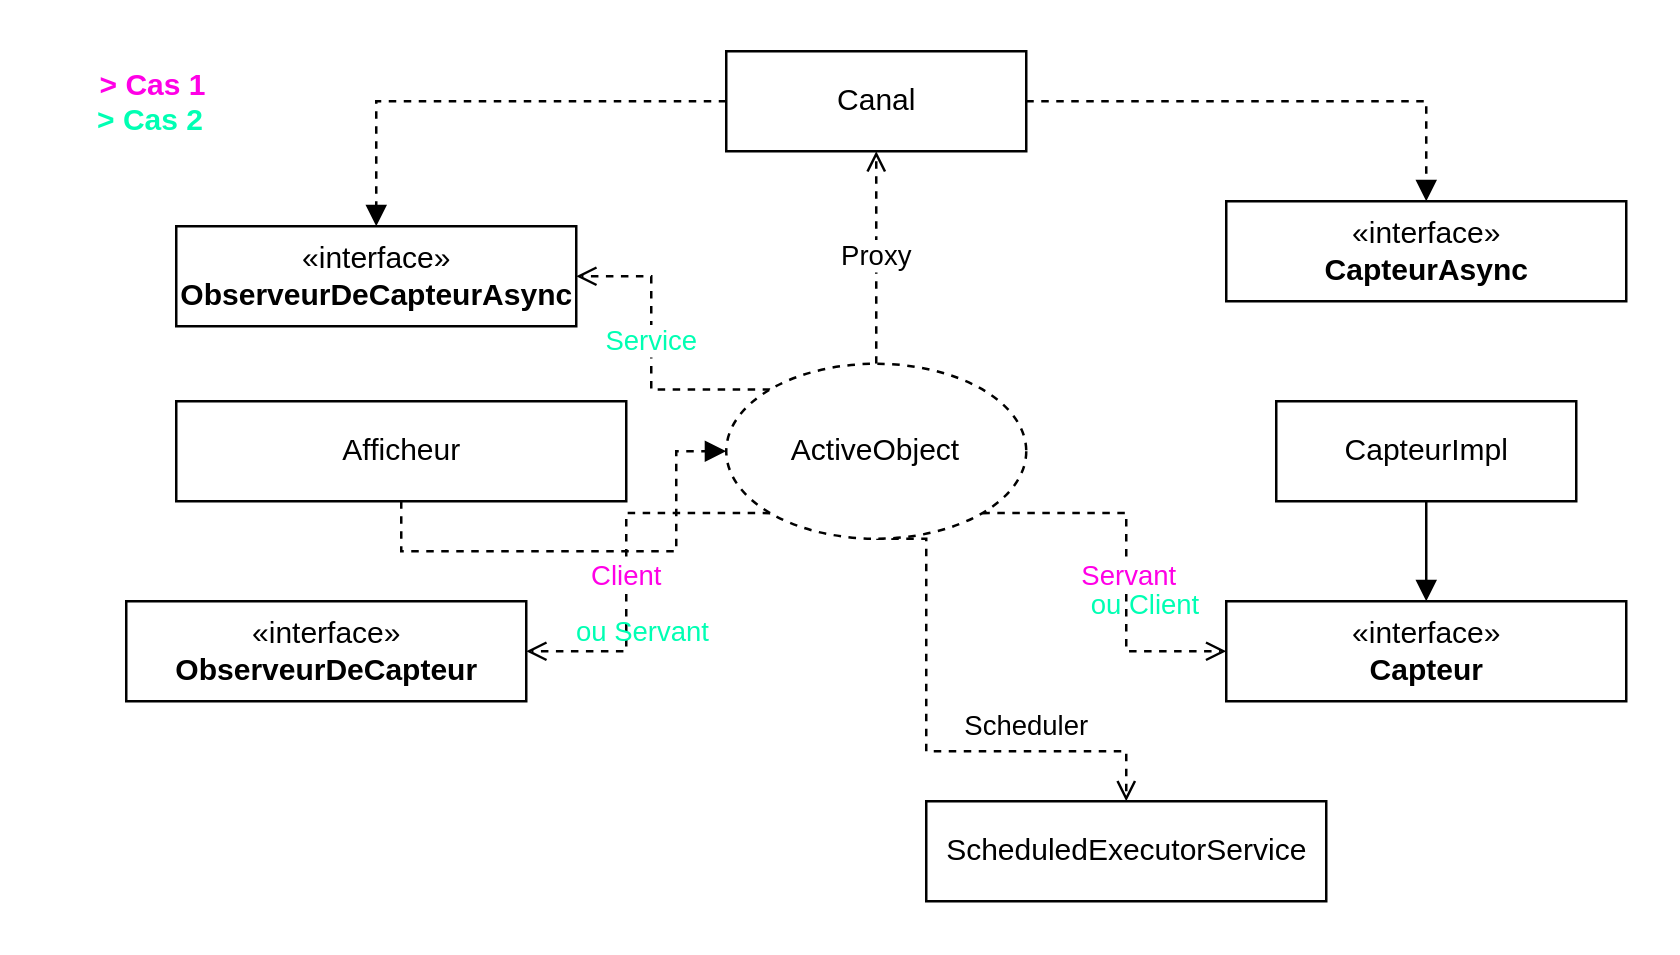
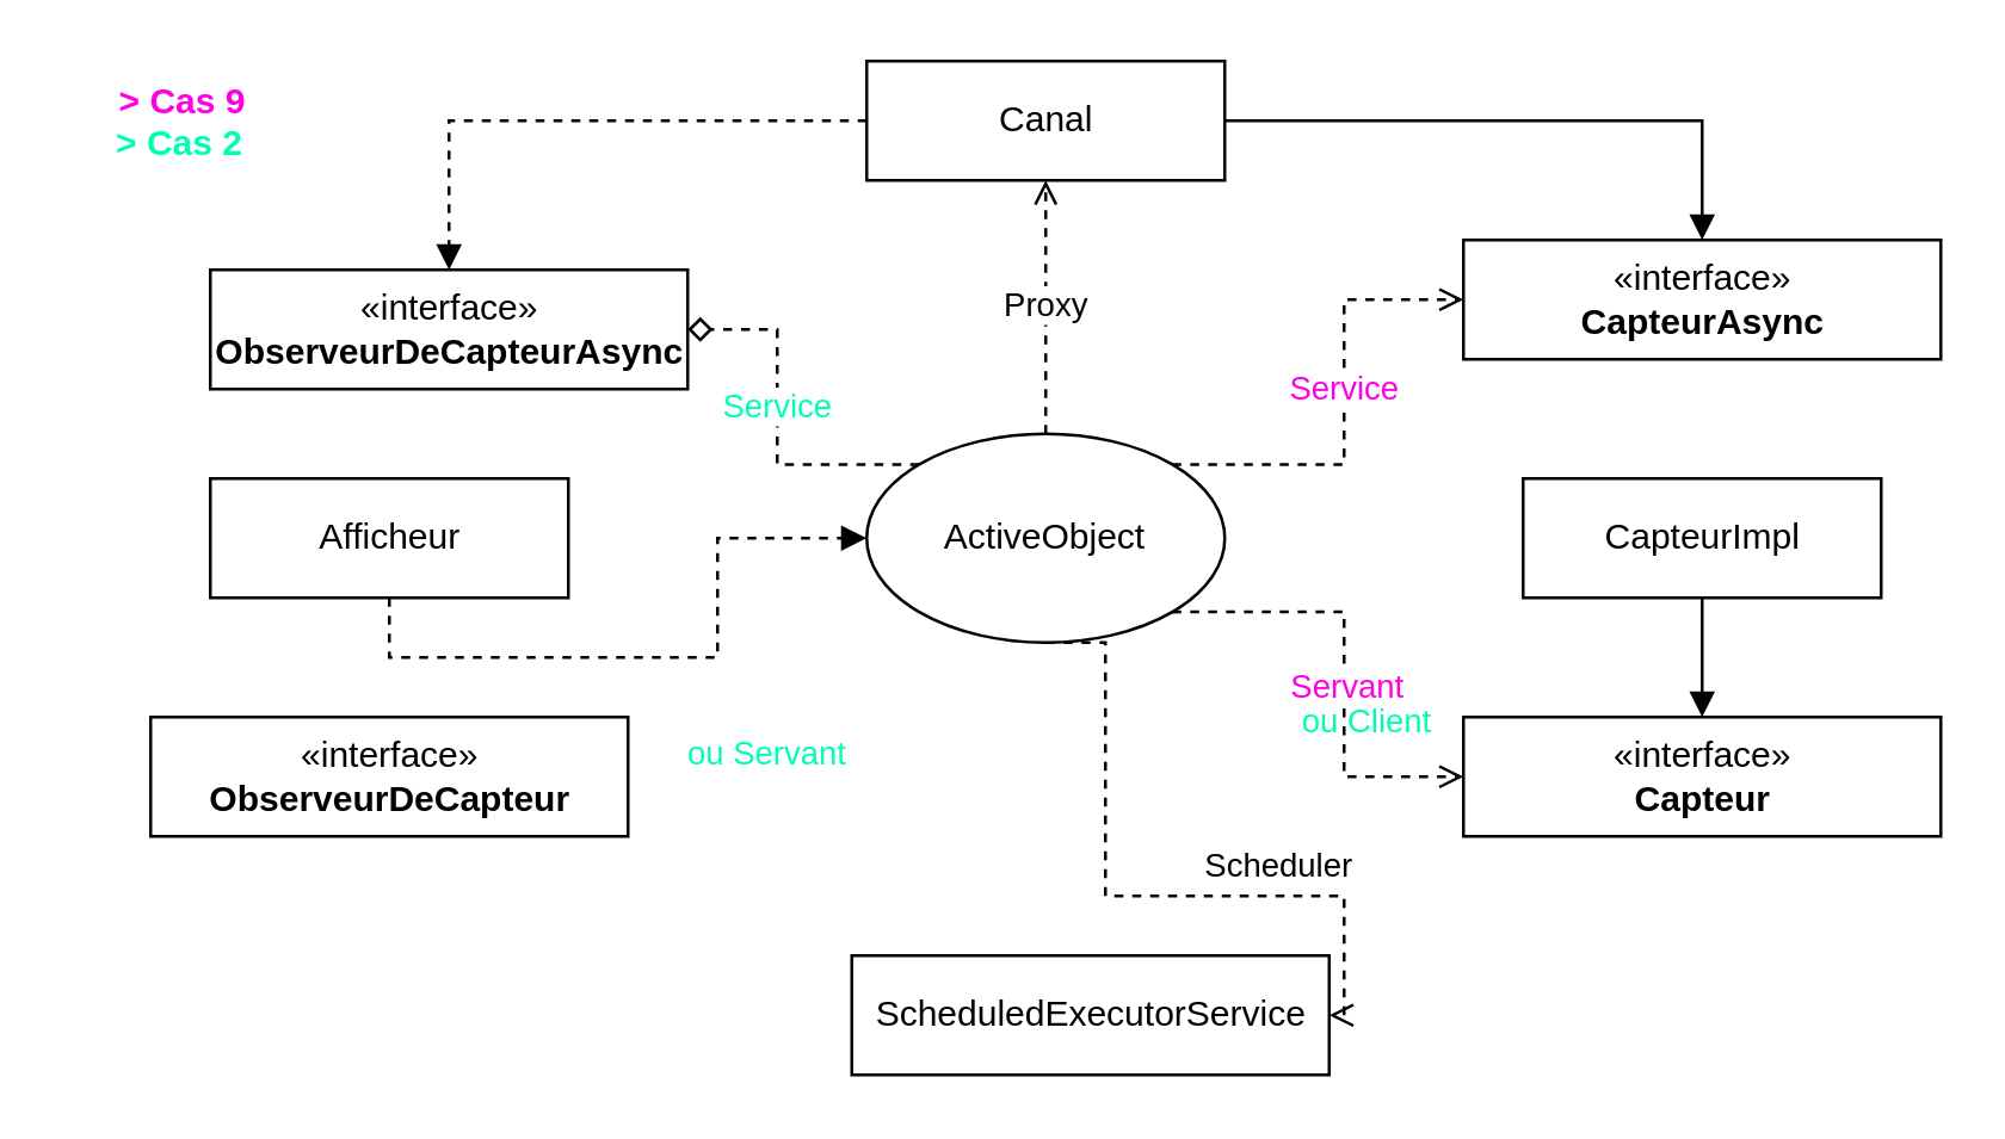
- <mxCell id="21" value="&gt; Cas 1" style="text;align=center;fontStyle=1;verticalAlign=middle;spacingLeft=3;spacingRight=3;strokeColor=none;rotatable=0;points=[[0,0.5],[1,0.5]];portConstraint=eastwest;fontColor=#FF00E6;" vertex="1" parent="1"><mxGeometry x="21" y="20" width="80" height="26" as="geometry" /></mxCell>
+ <mxCell id="21" value="&gt; Cas 9" style="text;align=center;fontStyle=1;verticalAlign=middle;spacingLeft=3;spacingRight=3;strokeColor=none;rotatable=0;points=[[0,0.5],[1,0.5]];portConstraint=eastwest;fontColor=#FF00E6;" vertex="1" parent="1"><mxGeometry x="21" y="20" width="80" height="26" as="geometry" /></mxCell>
- <mxCell id="3" style="edgeStyle=orthogonalEdgeStyle;rounded=0;orthogonalLoop=1;jettySize=auto;html=1;exitX=1;exitY=0.5;exitDx=0;exitDy=0;entryX=0.5;entryY=0;entryDx=0;entryDy=0;dashed=1;endArrow=block;endFill=1;" edge="1" parent="1" source="4" target="10"><mxGeometry relative="1" as="geometry" /></mxCell>
+ <mxCell id="3" style="edgeStyle=orthogonalEdgeStyle;rounded=0;orthogonalLoop=1;jettySize=auto;html=1;exitX=1;exitY=0.5;exitDx=0;exitDy=0;entryX=0.5;entryY=0;entryDx=0;entryDy=0;dashed=0;endArrow=block;endFill=1;" edge="1" parent="1" source="4" target="10"><mxGeometry relative="1" as="geometry" /></mxCell>
- <mxCell id="13" value="&lt;font color=&quot;#00ffb3&quot;&gt;Service&lt;/font&gt;" style="edgeStyle=orthogonalEdgeStyle;rounded=0;orthogonalLoop=1;jettySize=auto;html=1;exitX=0;exitY=0;exitDx=0;exitDy=0;entryX=1;entryY=0.5;entryDx=0;entryDy=0;dashed=1;endArrow=open;endFill=0;" edge="1" parent="1" source="20" target="12"><mxGeometry x="0.084" relative="1" as="geometry"><mxPoint as="offset" /></mxGeometry></mxCell>
+ <mxCell id="13" value="&lt;font color=&quot;#00ffb3&quot;&gt;Service&lt;/font&gt;" style="edgeStyle=orthogonalEdgeStyle;rounded=0;orthogonalLoop=1;jettySize=auto;html=1;exitX=0;exitY=0;exitDx=0;exitDy=0;entryX=1;entryY=0.5;entryDx=0;entryDy=0;dashed=1;endArrow=diamond;endFill=0;" edge="1" parent="1" source="20" target="12"><mxGeometry x="0.084" relative="1" as="geometry"><mxPoint as="offset" /></mxGeometry></mxCell>
+ <mxCell id="14" value="&lt;font color=&quot;#ff00e6&quot;&gt;Service&lt;/font&gt;" style="edgeStyle=orthogonalEdgeStyle;rounded=0;orthogonalLoop=1;jettySize=auto;html=1;exitX=1;exitY=0;exitDx=0;exitDy=0;entryX=0;entryY=0.5;entryDx=0;entryDy=0;dashed=1;endArrow=open;endFill=0;" edge="1" parent="1" source="20" target="10"><mxGeometry x="0.084" relative="1" as="geometry"><mxPoint as="offset" /></mxGeometry></mxCell>
- <mxCell id="8" value="Afficheur" style="html=1;" vertex="1" parent="1"><mxGeometry x="70" y="160" width="180" height="40" as="geometry" /></mxCell>
+ <mxCell id="8" value="Afficheur" style="html=1;" vertex="1" parent="1"><mxGeometry x="70" y="160" width="120" height="40" as="geometry" /></mxCell>
- <mxCell id="20" value="ActiveObject" style="ellipse;whiteSpace=wrap;html=1;dashed=1;" vertex="1" parent="1"><mxGeometry x="290" y="145" width="120" height="70" as="geometry" /></mxCell>
+ <mxCell id="20" value="ActiveObject" style="ellipse;whiteSpace=wrap;html=1;dashed=0;" vertex="1" parent="1"><mxGeometry x="290" y="145" width="120" height="70" as="geometry" /></mxCell>
- <mxCell id="15" value="&lt;font color=&quot;#ff00e6&quot;&gt;Client&lt;/font&gt;" style="edgeStyle=orthogonalEdgeStyle;rounded=0;orthogonalLoop=1;jettySize=auto;html=1;exitX=0;exitY=1;exitDx=0;exitDy=0;entryX=1;entryY=0.5;entryDx=0;entryDy=0;dashed=1;endArrow=open;endFill=0;" edge="1" parent="1" source="20" target="11"><mxGeometry x="0.084" relative="1" as="geometry"><mxPoint as="offset" /></mxGeometry></mxCell>
- <mxCell id="25" value="ScheduledExecutorService" style="html=1;" vertex="1" parent="1"><mxGeometry x="370" y="320" width="160" height="40" as="geometry" /></mxCell>
+ <mxCell id="25" value="ScheduledExecutorService" style="html=1;" vertex="1" parent="1"><mxGeometry x="285" y="320" width="160" height="40" as="geometry" /></mxCell>
